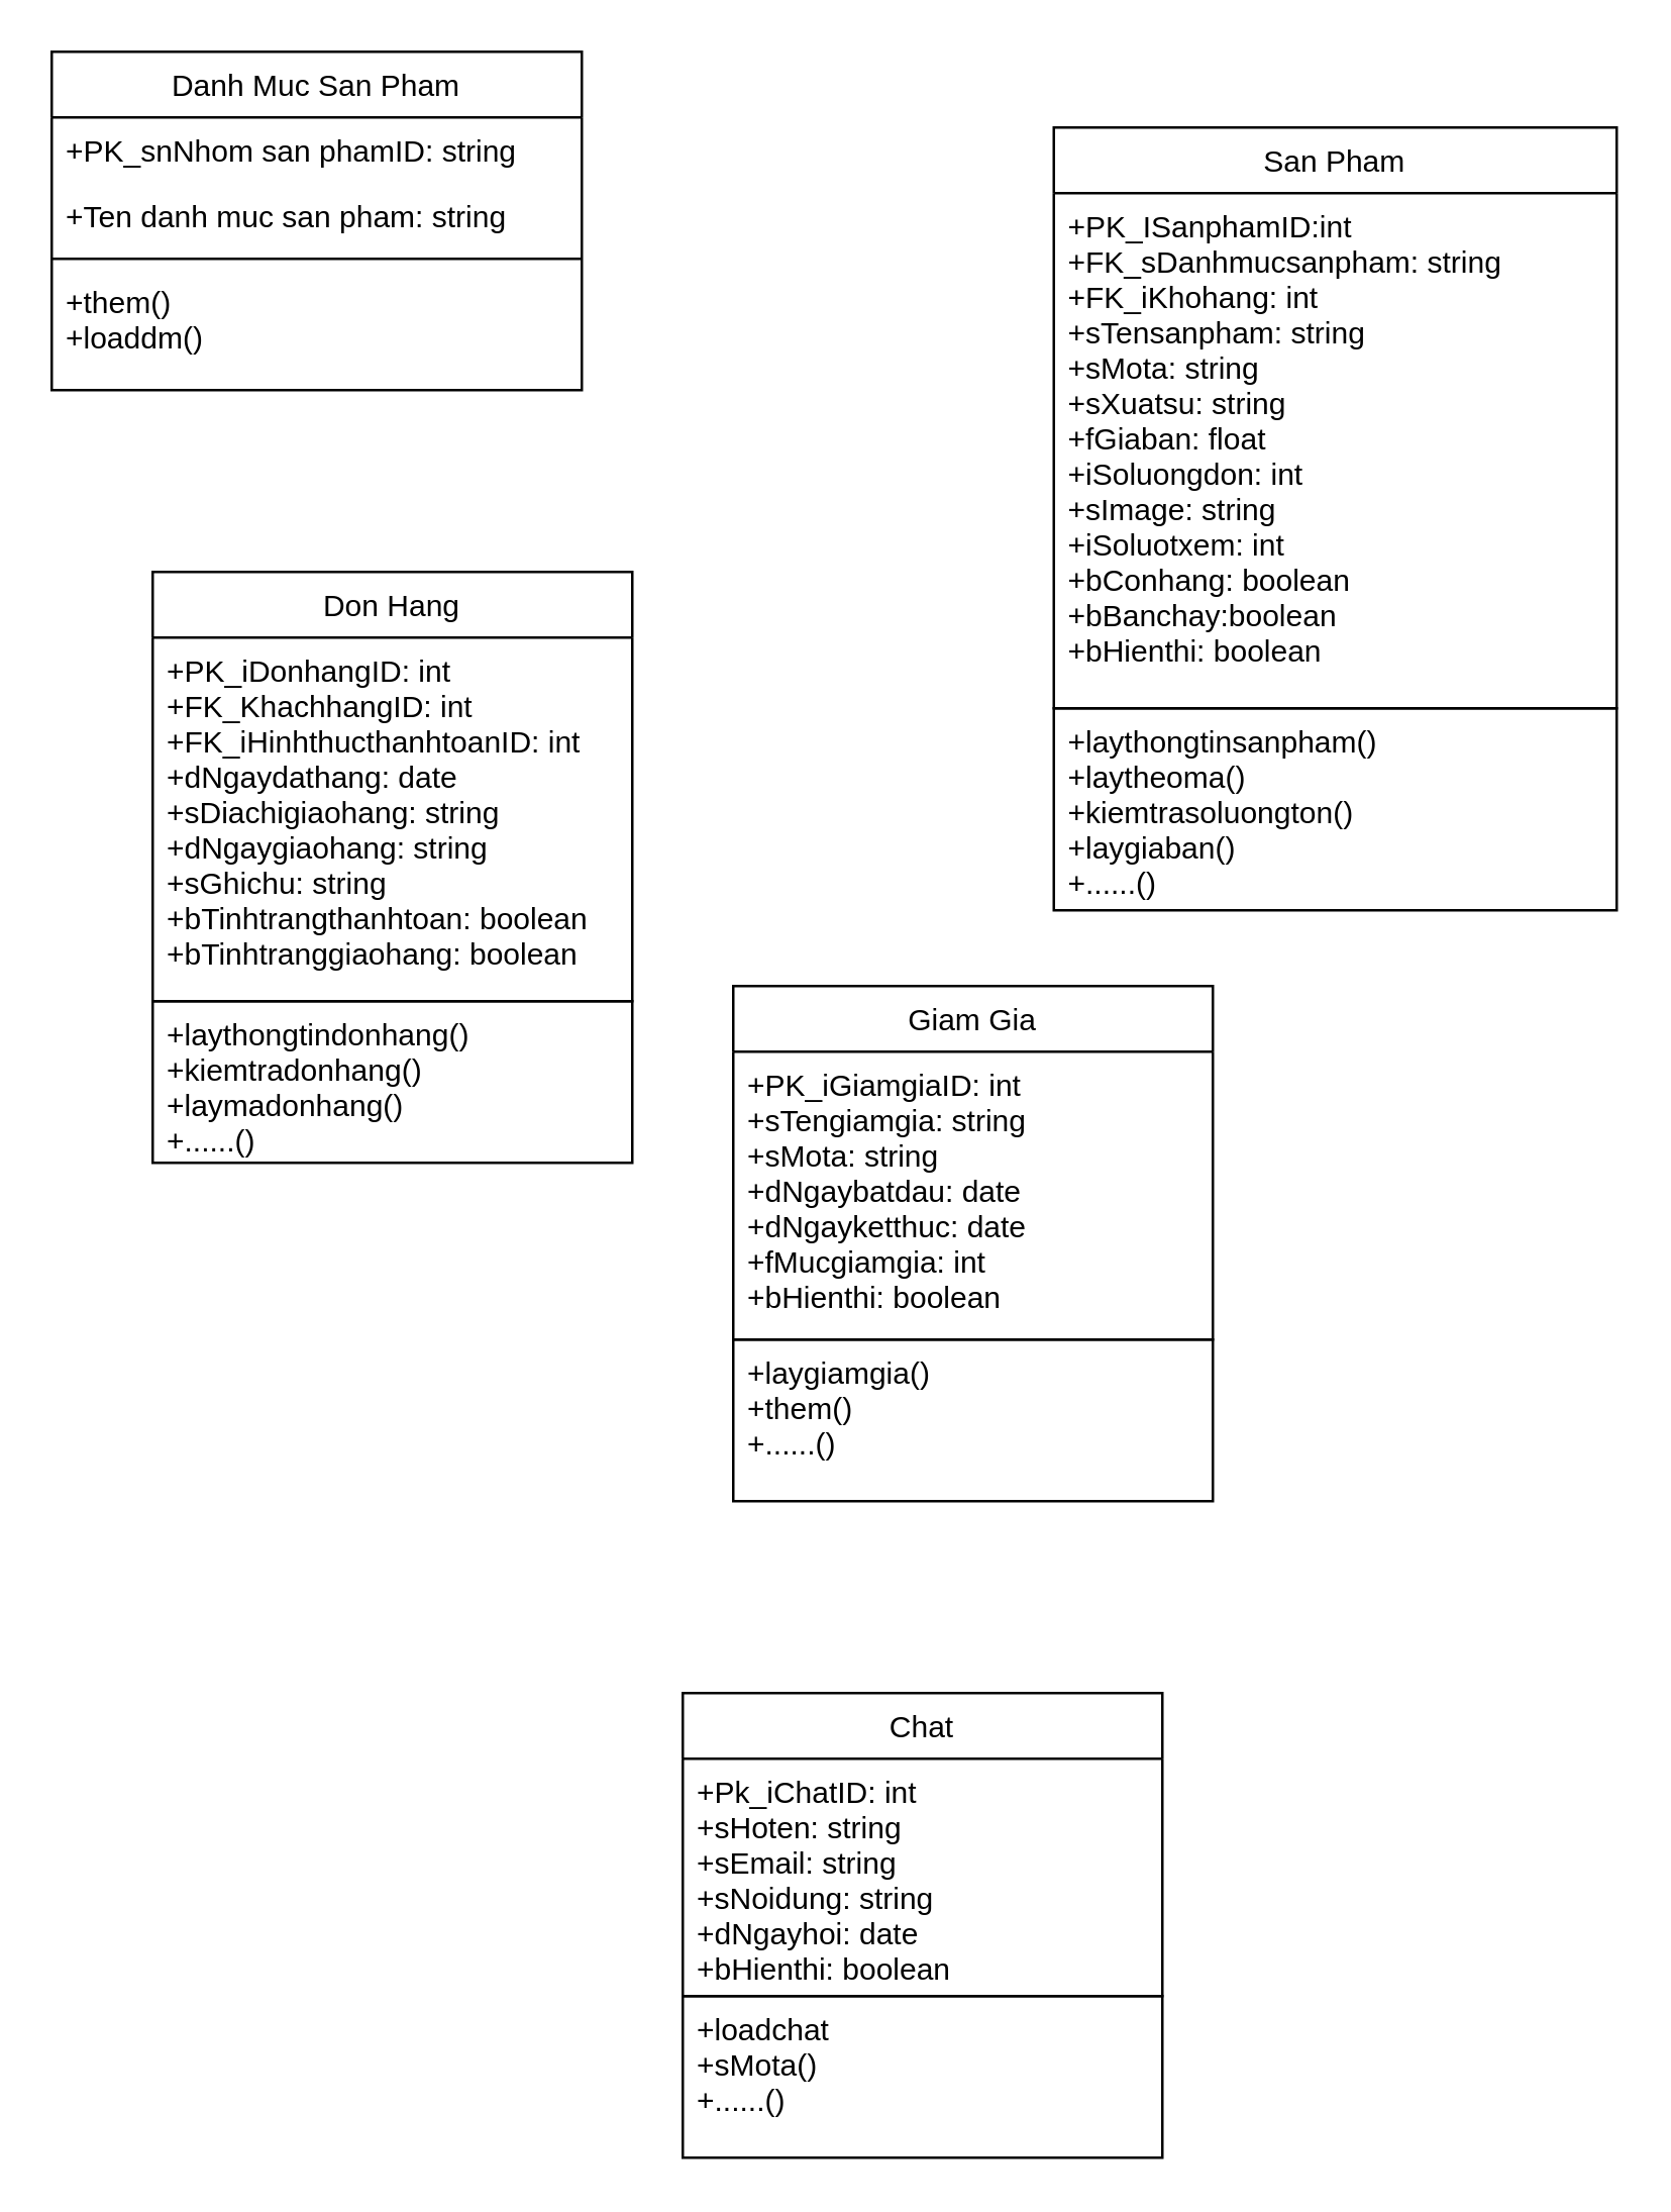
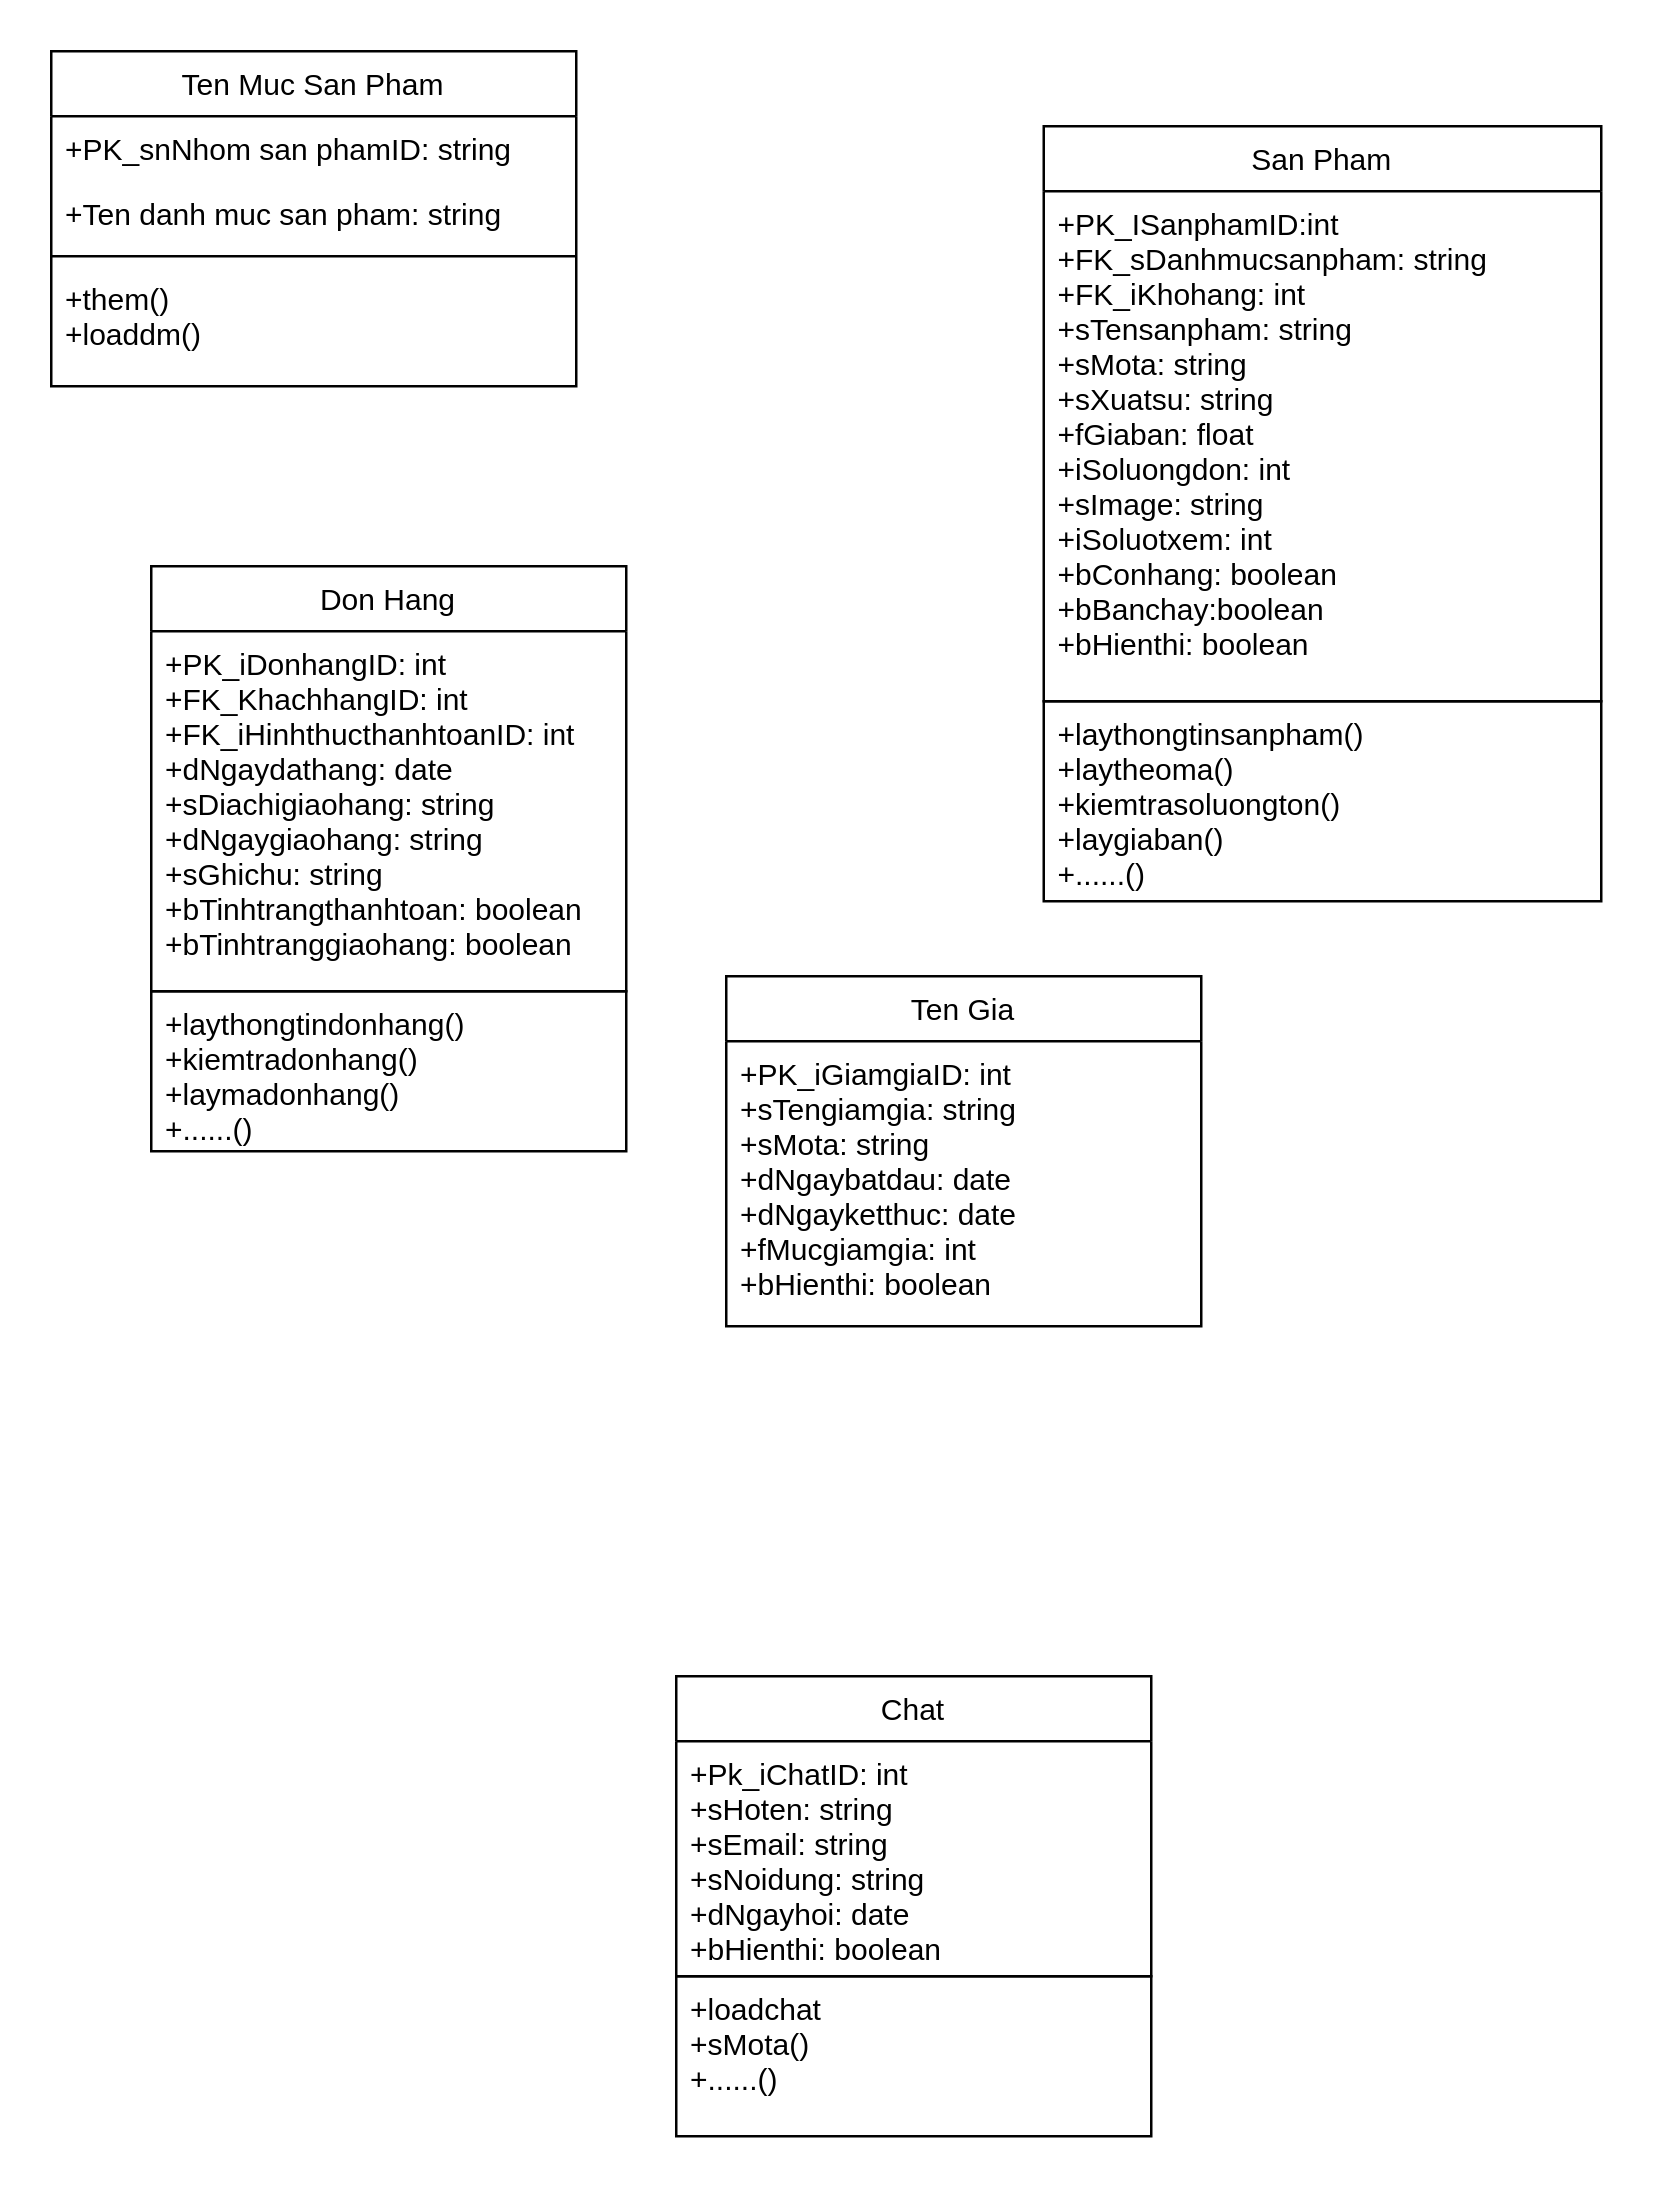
- <mxCell id="2" value="Danh Muc San Pham" style="swimlane;fontStyle=0;align=center;verticalAlign=top;childLayout=stackLayout;horizontal=1;startSize=26;horizontalStack=0;resizeParent=1;resizeLast=0;collapsible=1;marginBottom=0;rounded=0;shadow=0;strokeWidth=1;" parent="1" vertex="1"><mxGeometry x="20" y="20" width="210" height="134" as="geometry"><mxRectangle x="230" y="140" width="160" height="26" as="alternateBounds" /></mxGeometry></mxCell>
+ <mxCell id="2" value="Ten Muc San Pham" style="swimlane;fontStyle=0;align=center;verticalAlign=top;childLayout=stackLayout;horizontal=1;startSize=26;horizontalStack=0;resizeParent=1;resizeLast=0;collapsible=1;marginBottom=0;rounded=0;shadow=0;strokeWidth=1;" parent="1" vertex="1"><mxGeometry x="20" y="20" width="210" height="134" as="geometry"><mxRectangle x="230" y="140" width="160" height="26" as="alternateBounds" /></mxGeometry></mxCell>
- <mxCell id="13" value="Giam Gia" style="swimlane;fontStyle=0;align=center;verticalAlign=top;childLayout=stackLayout;horizontal=1;startSize=26;horizontalStack=0;resizeParent=1;resizeLast=0;collapsible=1;marginBottom=0;rounded=0;shadow=0;strokeWidth=1;" vertex="1" parent="1"><mxGeometry x="290" y="390" width="190" height="140" as="geometry"><mxRectangle x="230" y="140" width="160" height="26" as="alternateBounds" /></mxGeometry></mxCell>
+ <mxCell id="13" value="Ten Gia" style="swimlane;fontStyle=0;align=center;verticalAlign=top;childLayout=stackLayout;horizontal=1;startSize=26;horizontalStack=0;resizeParent=1;resizeLast=0;collapsible=1;marginBottom=0;rounded=0;shadow=0;strokeWidth=1;" vertex="1" parent="1"><mxGeometry x="290" y="390" width="190" height="140" as="geometry"><mxRectangle x="230" y="140" width="160" height="26" as="alternateBounds" /></mxGeometry></mxCell>
- <mxCell id="15" value="+laygiamgia()&#10;+them()&#10;+......()" style="text;align=left;verticalAlign=top;spacingLeft=4;spacingRight=4;overflow=hidden;rotatable=0;points=[[0,0.5],[1,0.5]];portConstraint=eastwest;strokeColor=default;" vertex="1" parent="1"><mxGeometry x="290" y="530" width="190" height="64" as="geometry" /></mxCell>
